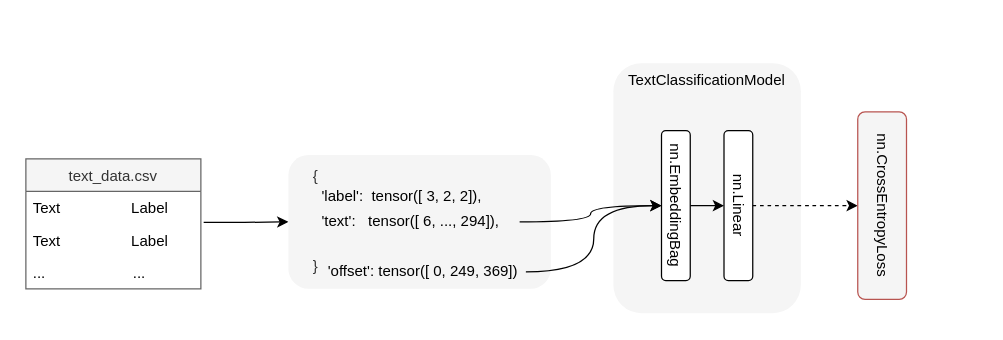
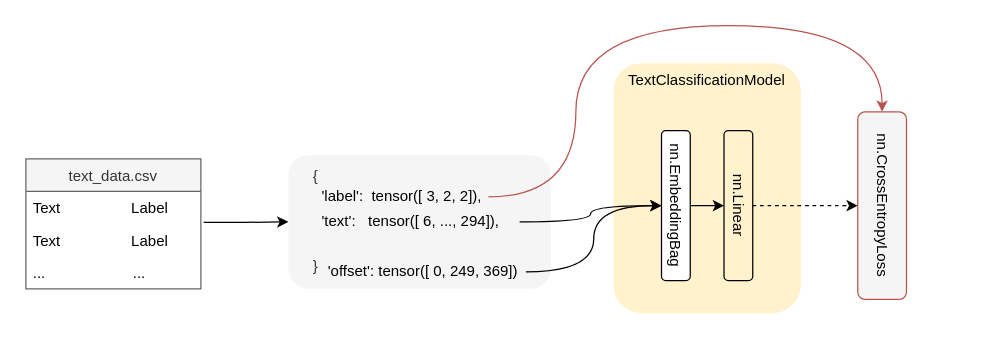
+ <mxCell id="18" style="edgeStyle=orthogonalEdgeStyle;curved=1;orthogonalLoop=1;jettySize=auto;html=1;exitX=1;exitY=0.5;exitDx=0;exitDy=0;entryX=0;entryY=0.5;entryDx=0;entryDy=0;strokeColor=#b85450;fillColor=#f8cecc;" edge="1" parent="1" source="14" target="17"><mxGeometry relative="1" as="geometry"><Array as="points"><mxPoint x="460" y="157" /><mxPoint x="460" y="20" /><mxPoint x="705" y="20" /></Array></mxGeometry></mxCell>
- <mxCell id="2" value="TextClassificationModel" style="rounded=1;whiteSpace=wrap;html=1;fillColor=#f5f5f5;strokeColor=none;verticalAlign=top;" vertex="1" parent="1"><mxGeometry x="490" y="50" width="150" height="200" as="geometry" /></mxCell>
+ <mxCell id="2" value="TextClassificationModel" style="rounded=1;whiteSpace=wrap;html=1;fillColor=#fff2cc;strokeColor=none;verticalAlign=top;" vertex="1" parent="1"><mxGeometry x="490" y="50" width="150" height="200" as="geometry" /></mxCell>
- <mxCell id="10" value="nn.Linear" style="rounded=1;whiteSpace=wrap;html=1;rotation=90;" vertex="1" parent="1"><mxGeometry x="530" y="152.5" width="120" height="23" as="geometry" /></mxCell>
+ <mxCell id="10" value="nn.Linear" style="rounded=1;whiteSpace=wrap;html=1;rotation=90;fillColor=#fff2cc;" vertex="1" parent="1"><mxGeometry x="530" y="152.5" width="120" height="23" as="geometry" /></mxCell>
